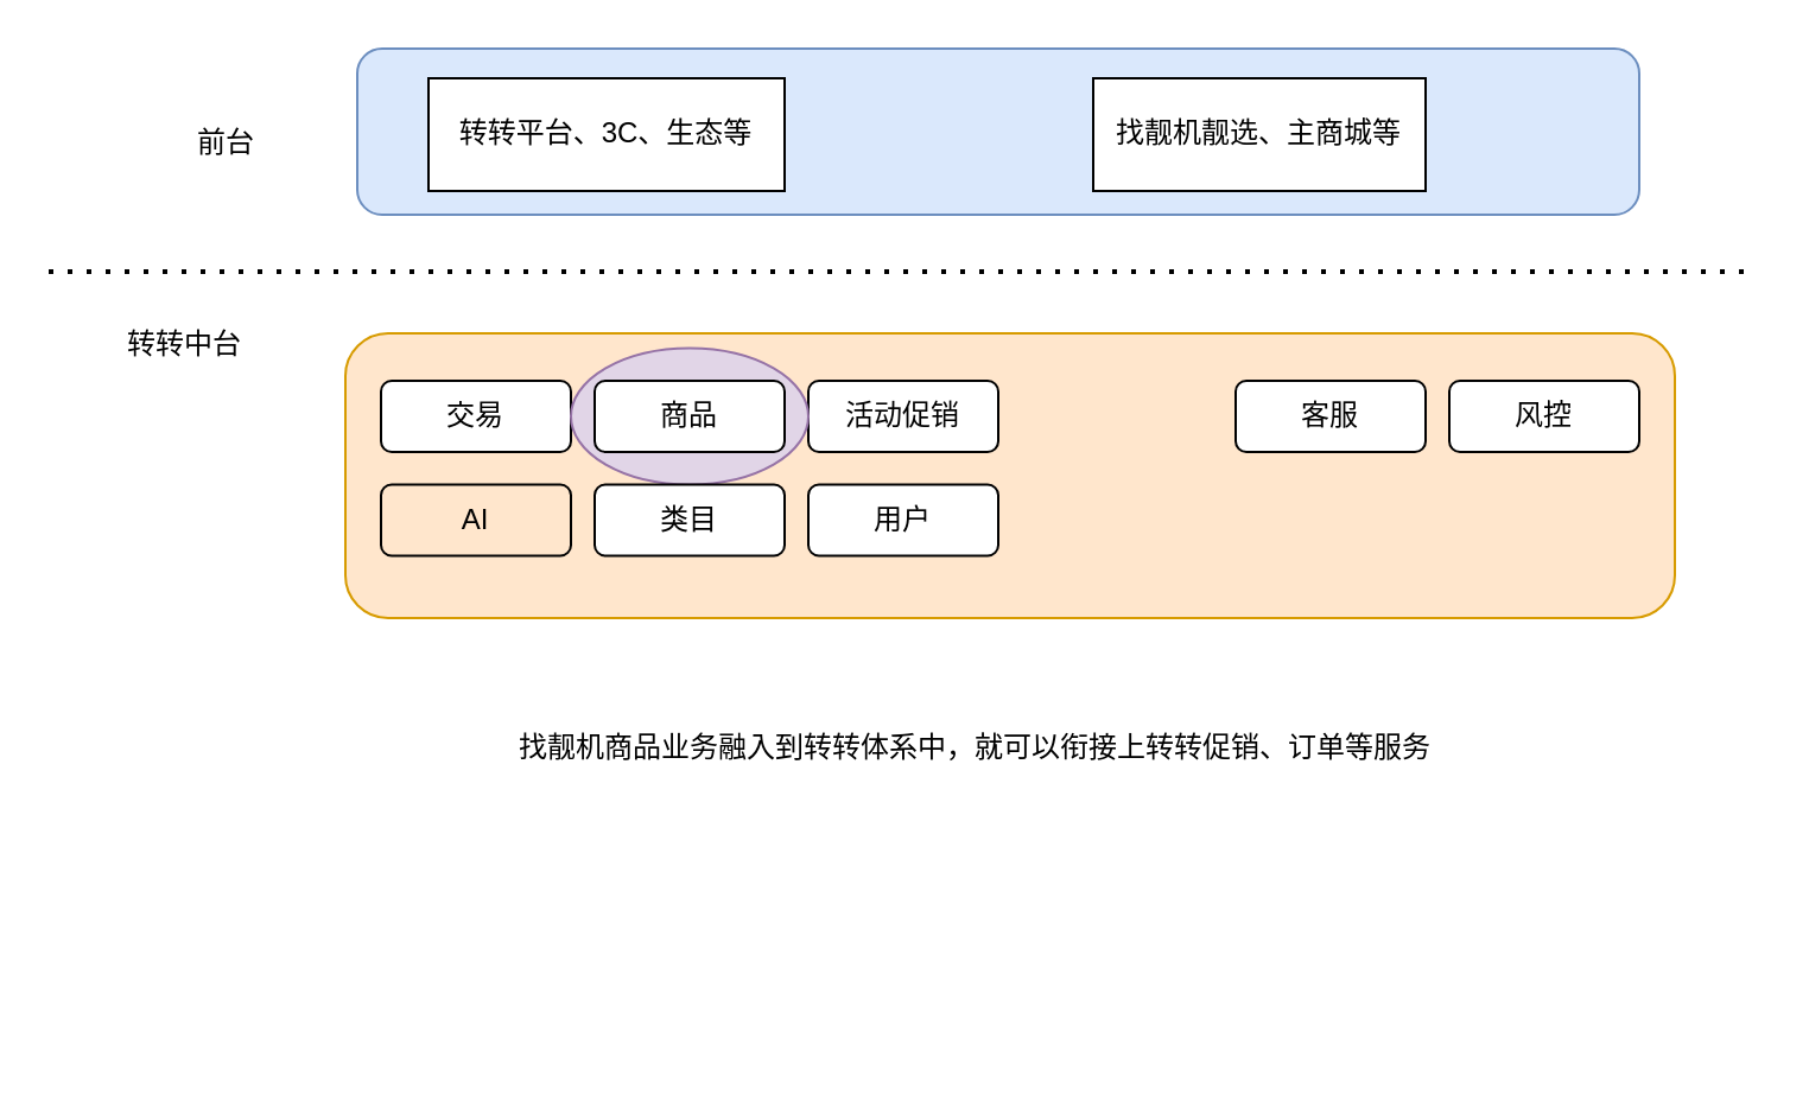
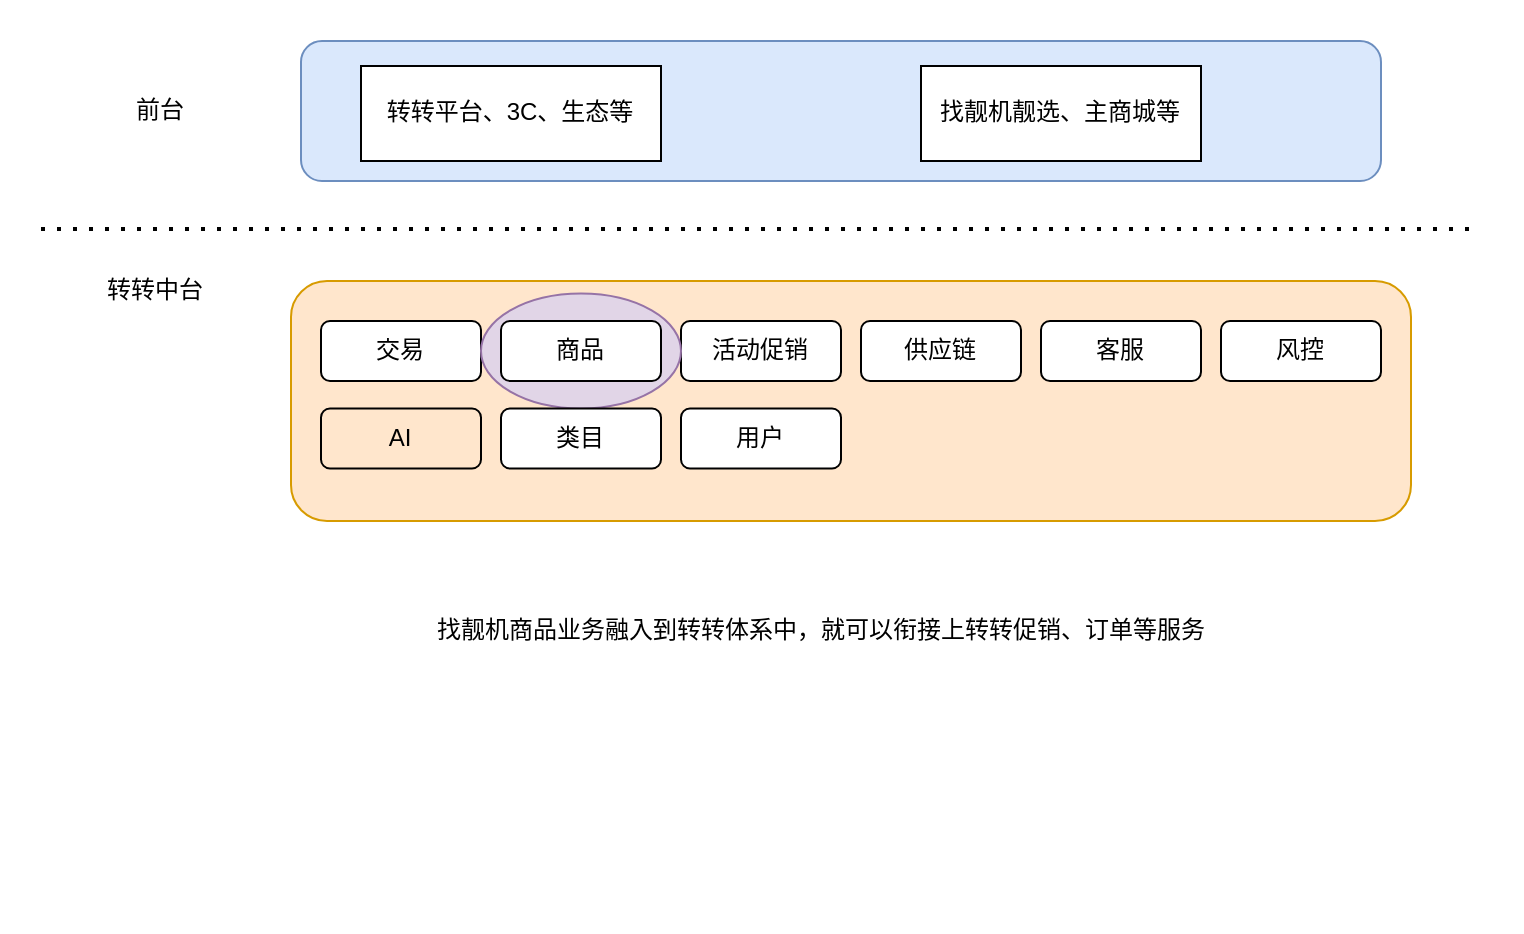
- <mxCell id="7" value="前台" style="text;html=1;strokeColor=none;fillColor=none;align=center;verticalAlign=middle;whiteSpace=wrap;rounded=0;shadow=0;glass=0;" vertex="1" parent="2"><mxGeometry x="45" y="27.5" width="60" height="25" as="geometry" /></mxCell>
+ <mxCell id="7" value="前台" style="text;html=1;strokeColor=none;fillColor=none;align=center;verticalAlign=middle;whiteSpace=wrap;rounded=0;shadow=0;glass=0;" vertex="1" parent="2"><mxGeometry x="30" y="22.5" width="60" height="25" as="geometry" /></mxCell>
+ <mxCell id="12" value="供应链" style="rounded=1;whiteSpace=wrap;html=1;shadow=0;glass=0;" vertex="1" parent="2"><mxGeometry x="410" y="140" width="80" height="30" as="geometry" /></mxCell>
